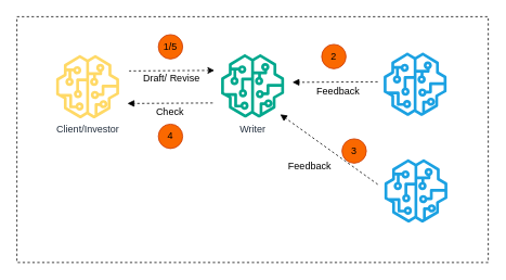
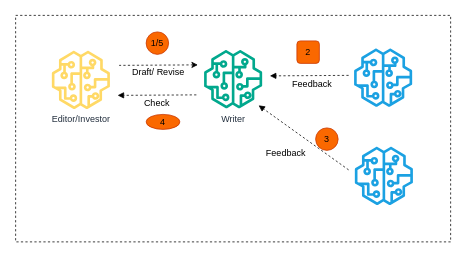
- <mxCell id="16" value="2" style="ellipse;whiteSpace=wrap;html=1;aspect=fixed;fillColor=#fa6800;fillStyle=solid;fontColor=#000000;strokeColor=#C73500;" vertex="1" parent="1"><mxGeometry x="395" y="54" width="30" height="30" as="geometry" /></mxCell>
+ <mxCell id="16" value="2" style="whiteSpace=wrap;html=1;aspect=fixed;fillColor=#fa6800;fillStyle=solid;fontColor=#000000;strokeColor=#C73500;rounded=1;" vertex="1" parent="1"><mxGeometry x="395" y="54" width="30" height="30" as="geometry" /></mxCell>
- <mxCell id="3" value="Client/Investor" style="sketch=0;outlineConnect=0;fontColor=#232F3E;gradientColor=none;fillColor=light-dark(#FFD966,#FFD966);strokeColor=none;dashed=0;verticalLabelPosition=bottom;verticalAlign=top;align=center;html=1;fontSize=12;fontStyle=0;aspect=fixed;pointerEvents=1;shape=mxgraph.aws4.sagemaker_model;" vertex="1" parent="1"><mxGeometry x="68" y="67" width="78" height="78" as="geometry" /></mxCell>
+ <mxCell id="3" value="Editor/Investor" style="sketch=0;outlineConnect=0;fontColor=#232F3E;gradientColor=none;fillColor=light-dark(#FFD966,#FFD966);strokeColor=none;dashed=0;verticalLabelPosition=bottom;verticalAlign=top;align=center;html=1;fontSize=12;fontStyle=0;aspect=fixed;pointerEvents=1;shape=mxgraph.aws4.sagemaker_model;" vertex="1" parent="1"><mxGeometry x="68" y="67" width="78" height="78" as="geometry" /></mxCell>
- <mxCell id="18" value="4" style="ellipse;whiteSpace=wrap;html=1;aspect=fixed;fillColor=#fa6800;fillStyle=solid;fontColor=#000000;strokeColor=#C73500;" vertex="1" parent="1"><mxGeometry x="194" y="152" width="30" height="30" as="geometry" /></mxCell>
+ <mxCell id="18" value="4" style="ellipse;whiteSpace=wrap;html=1;aspect=fixed;fillColor=#fa6800;fillStyle=solid;fontColor=#000000;strokeColor=#C73500;" vertex="1" parent="1"><mxGeometry x="194" y="152" width="45" height="20" as="geometry" /></mxCell>
